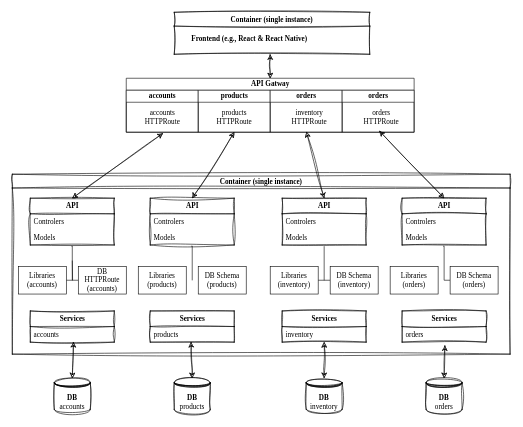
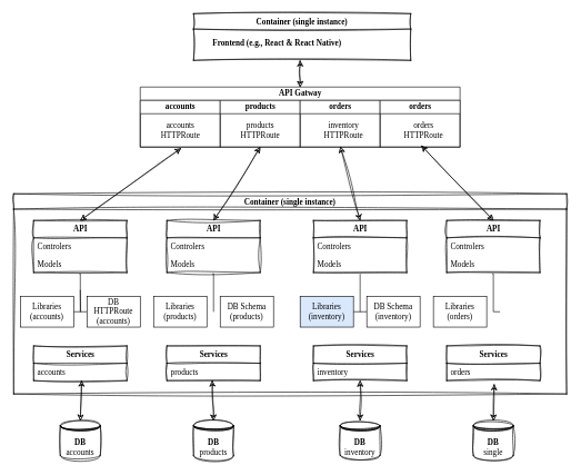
- <mxCell id="19" value="&lt;font data-font-src=&quot;https://fonts.googleapis.com/css?family=Architects+Daughter&quot; face=&quot;Architects Daughter&quot;&gt;Libraries&lt;br&gt;(inventory)&lt;br&gt;&lt;/font&gt;" style="whiteSpace=wrap;html=1;align=center;verticalAlign=middle;treeFolding=1;treeMoving=1;" parent="2" vertex="1"><mxGeometry x="430" y="153.8" width="80" height="46" as="geometry" /></mxCell>
+ <mxCell id="19" value="&lt;font data-font-src=&quot;https://fonts.googleapis.com/css?family=Architects+Daughter&quot; face=&quot;Architects Daughter&quot;&gt;Libraries&lt;br&gt;(inventory)&lt;br&gt;&lt;/font&gt;" style="whiteSpace=wrap;html=1;align=center;verticalAlign=middle;treeFolding=1;treeMoving=1;fillColor=#dae8fc;" parent="2" vertex="1"><mxGeometry x="430" y="153.8" width="80" height="46" as="geometry" /></mxCell>
- <mxCell id="28" value="&lt;font data-font-src=&quot;https://fonts.googleapis.com/css?family=Architects+Daughter&quot; face=&quot;Architects Daughter&quot;&gt;DB Schema&lt;br&gt;(orders)&lt;br&gt;&lt;/font&gt;" style="whiteSpace=wrap;html=1;align=center;verticalAlign=middle;treeFolding=1;treeMoving=1;" parent="2" vertex="1"><mxGeometry x="730" y="153.8" width="80" height="46" as="geometry" /></mxCell>
- <mxCell id="48" value="&lt;font face=&quot;Architects Daughter&quot;&gt;&lt;b&gt;DB&lt;/b&gt;&lt;br&gt;orders&lt;br&gt;&lt;/font&gt;" style="shape=datastore;whiteSpace=wrap;html=1;sketch=1;curveFitting=1;jiggle=2;" parent="1" vertex="1"><mxGeometry x="710" y="630" width="60" height="60" as="geometry" /></mxCell>
+ <mxCell id="48" value="&lt;font face=&quot;Architects Daughter&quot;&gt;&lt;b&gt;DB&lt;/b&gt;&lt;br&gt;single&lt;br&gt;&lt;/font&gt;" style="shape=datastore;whiteSpace=wrap;html=1;sketch=1;curveFitting=1;jiggle=2;" parent="1" vertex="1"><mxGeometry x="710" y="630" width="60" height="60" as="geometry" /></mxCell>
